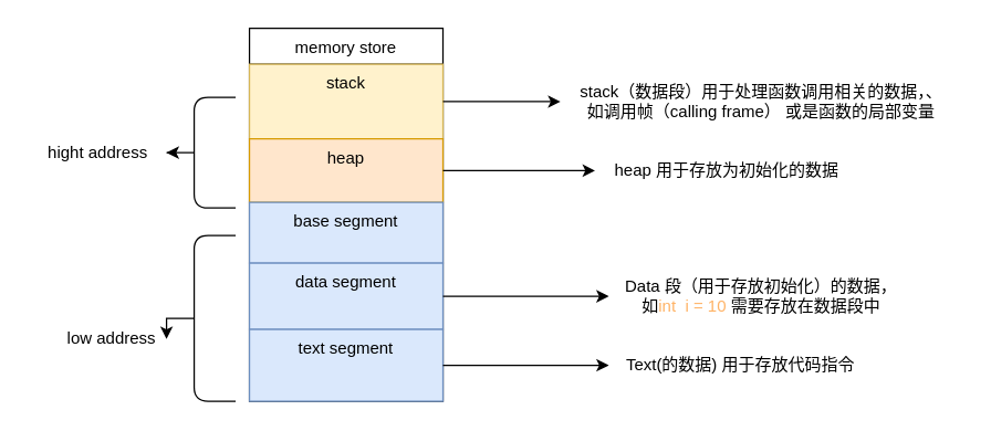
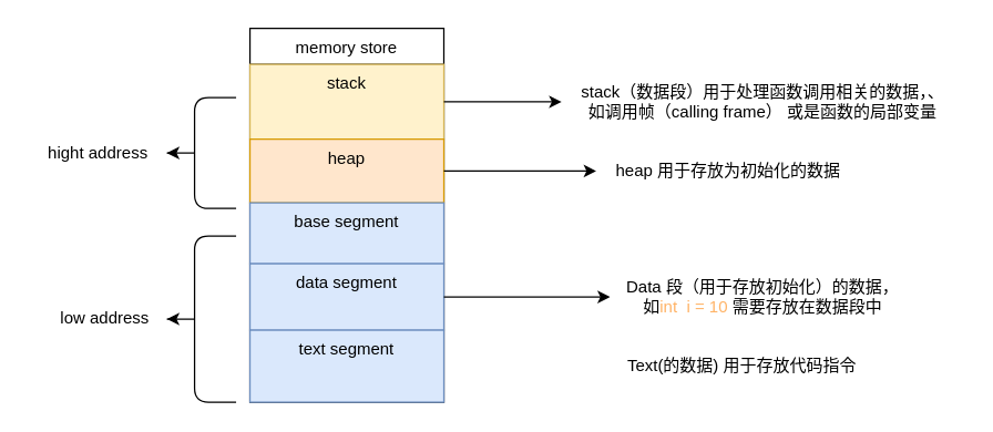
- <mxCell id="9" value="low address" style="text;html=1;align=center;verticalAlign=middle;resizable=0;points=[];autosize=1;strokeColor=none;fillColor=none;" vertex="1" parent="1"><mxGeometry x="35" y="230" width="90" height="30" as="geometry" /></mxCell>
+ <mxCell id="9" value="low address" style="text;html=1;align=center;verticalAlign=middle;resizable=0;points=[];autosize=1;strokeColor=none;fillColor=none;" vertex="1" parent="1"><mxGeometry x="30" y="215" width="90" height="30" as="geometry" /></mxCell>
- <mxCell id="17" style="edgeStyle=orthogonalEdgeStyle;rounded=0;orthogonalLoop=1;jettySize=auto;html=1;exitX=1;exitY=0.5;exitDx=0;exitDy=0;fontColor=#000000;" edge="1" parent="1" source="7" target="10"><mxGeometry relative="1" as="geometry" /></mxCell>
